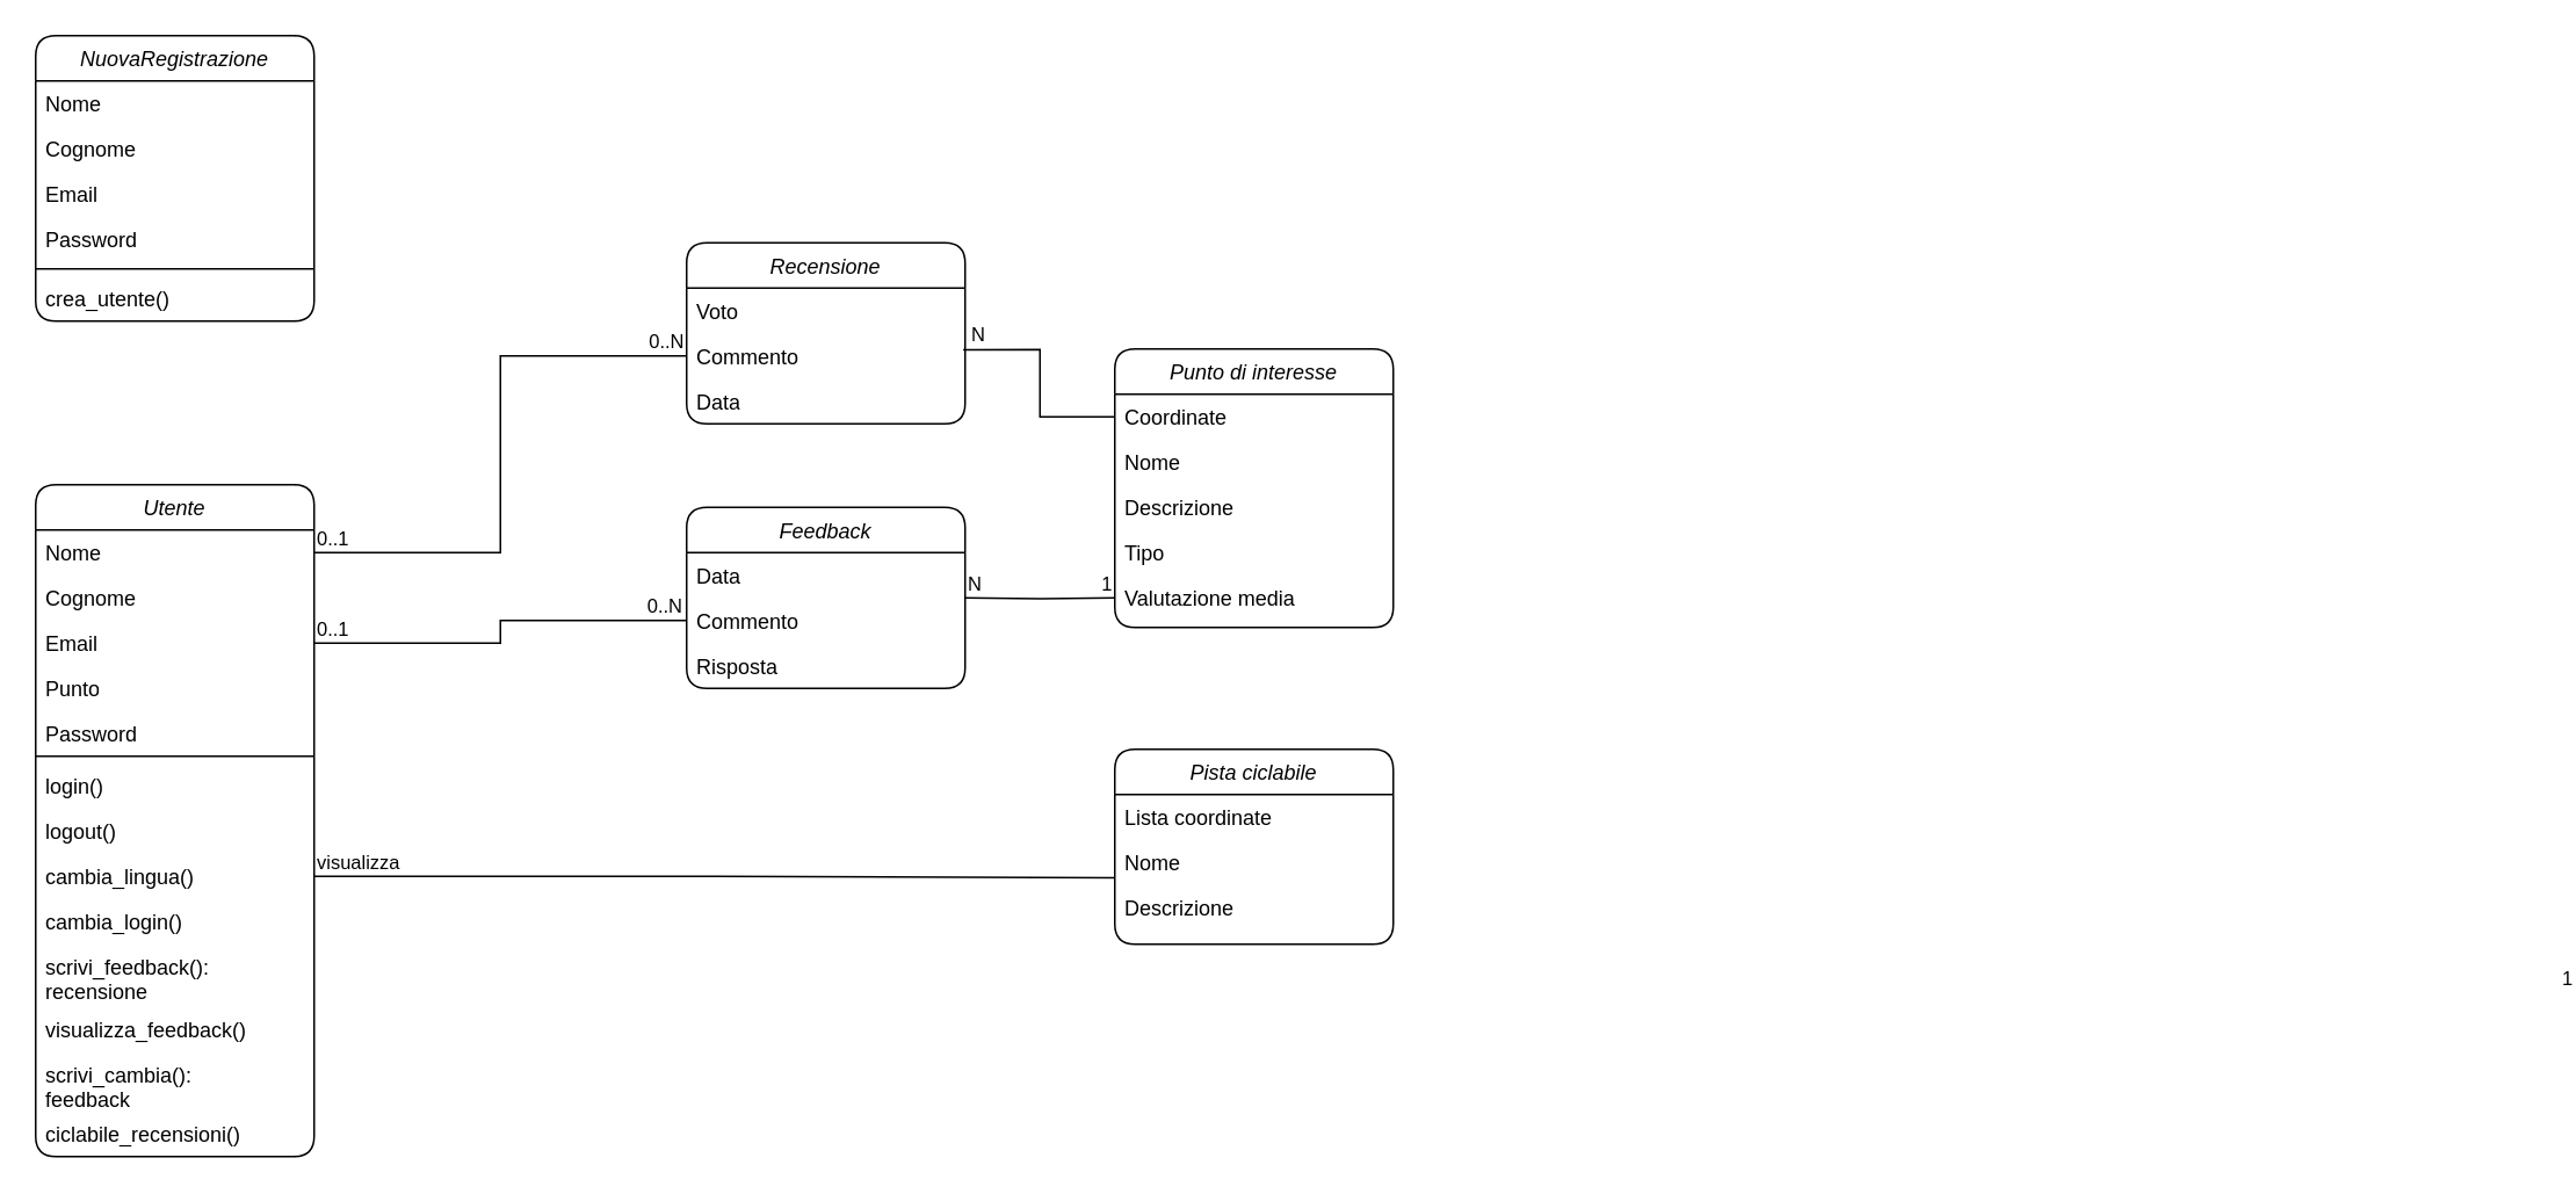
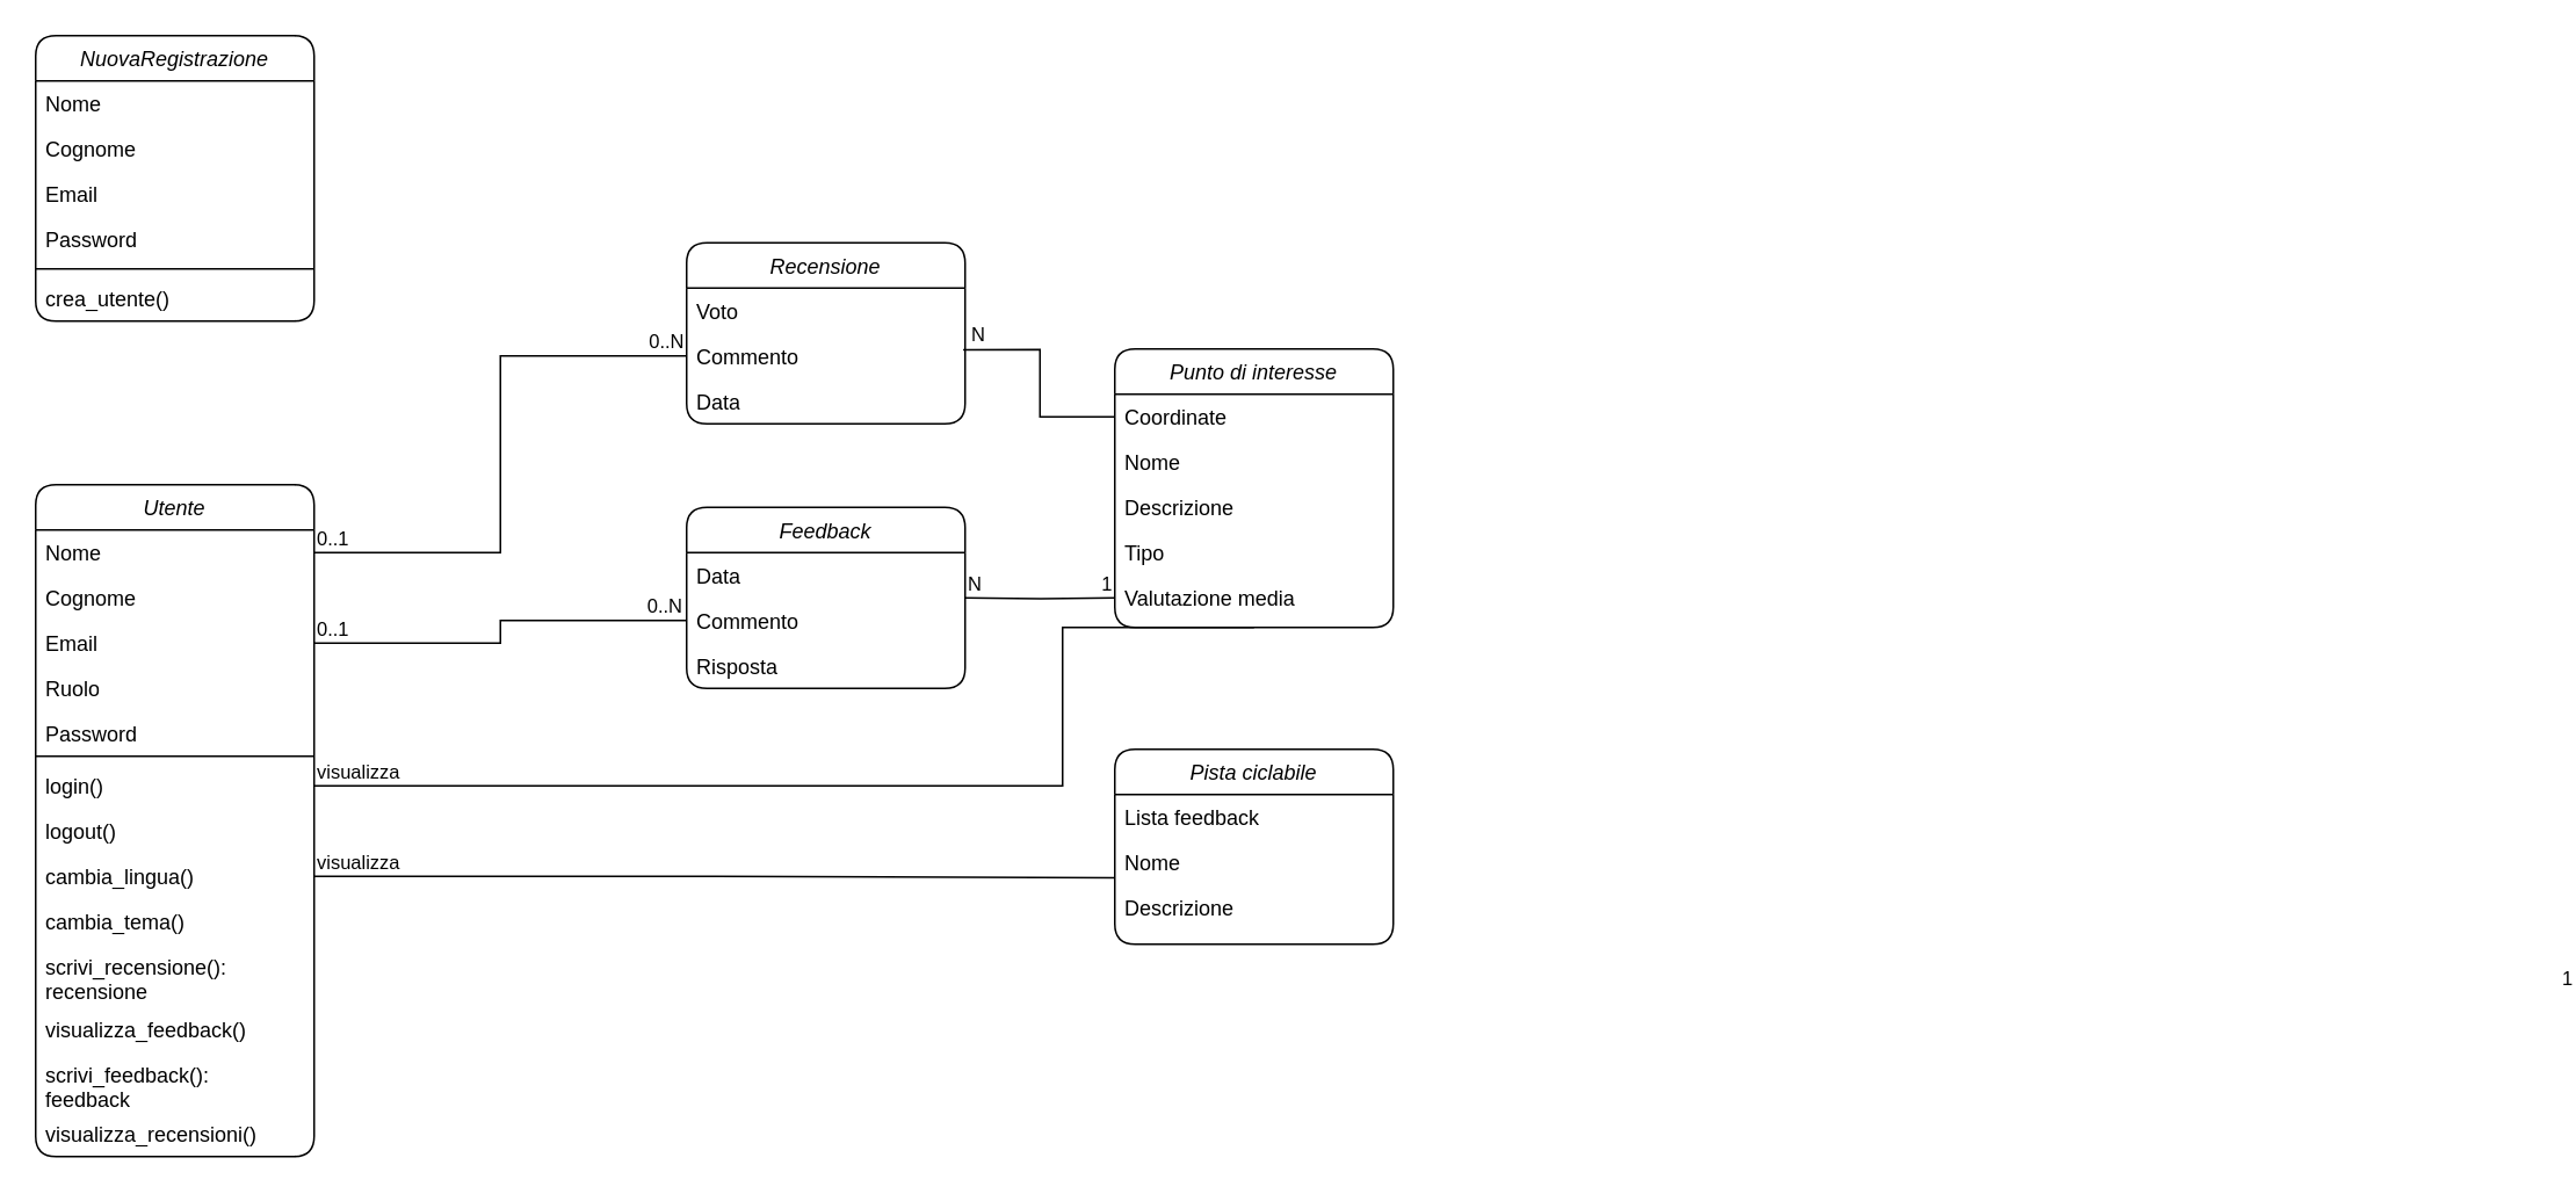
- <mxCell id="6" value="Punto" style="text;strokeColor=none;fillColor=none;align=left;verticalAlign=top;spacingLeft=4;spacingRight=4;overflow=hidden;rotatable=0;points=[[0,0.5],[1,0.5]];portConstraint=eastwest;whiteSpace=wrap;html=1;" vertex="1" parent="2"><mxGeometry y="104" width="160" height="26" as="geometry" /></mxCell>
+ <mxCell id="6" value="Ruolo" style="text;strokeColor=none;fillColor=none;align=left;verticalAlign=top;spacingLeft=4;spacingRight=4;overflow=hidden;rotatable=0;points=[[0,0.5],[1,0.5]];portConstraint=eastwest;whiteSpace=wrap;html=1;" vertex="1" parent="2"><mxGeometry y="104" width="160" height="26" as="geometry" /></mxCell>
+ <mxCell id="54" value="" style="endArrow=none;html=1;edgeStyle=orthogonalEdgeStyle;rounded=0;exitX=1;exitY=0.5;exitDx=0;exitDy=0;entryX=0.5;entryY=1;entryDx=0;entryDy=0;" edge="1" parent="1" source="9" target="24"><mxGeometry relative="1" as="geometry"><mxPoint x="240" y="470" as="sourcePoint" /><mxPoint x="400" y="470" as="targetPoint" /><Array as="points"><mxPoint x="610" y="451" /><mxPoint x="610" y="360" /></Array></mxGeometry></mxCell>
+ <mxCell id="55" value="visualizza" style="edgeLabel;resizable=0;html=1;align=left;verticalAlign=bottom;" connectable="0" vertex="1" parent="54"><mxGeometry x="-1" relative="1" as="geometry" /></mxCell>
- <mxCell id="51" value="Lista coordinate" style="text;align=left;verticalAlign=top;spacingLeft=4;spacingRight=4;overflow=hidden;rotatable=0;points=[[0,0.5],[1,0.5]];portConstraint=eastwest;" vertex="1" parent="50"><mxGeometry y="26" width="160" height="26" as="geometry" /></mxCell>
+ <mxCell id="51" value="Lista feedback" style="text;align=left;verticalAlign=top;spacingLeft=4;spacingRight=4;overflow=hidden;rotatable=0;points=[[0,0.5],[1,0.5]];portConstraint=eastwest;" vertex="1" parent="50"><mxGeometry y="26" width="160" height="26" as="geometry" /></mxCell>
- <mxCell id="12" value="cambia_login()" style="text;strokeColor=none;fillColor=none;align=left;verticalAlign=top;spacingLeft=4;spacingRight=4;overflow=hidden;rotatable=0;points=[[0,0.5],[1,0.5]];portConstraint=eastwest;whiteSpace=wrap;html=1;" vertex="1" parent="2"><mxGeometry y="238" width="160" height="26" as="geometry" /></mxCell>
+ <mxCell id="12" value="cambia_tema()" style="text;strokeColor=none;fillColor=none;align=left;verticalAlign=top;spacingLeft=4;spacingRight=4;overflow=hidden;rotatable=0;points=[[0,0.5],[1,0.5]];portConstraint=eastwest;whiteSpace=wrap;html=1;" vertex="1" parent="2"><mxGeometry y="238" width="160" height="26" as="geometry" /></mxCell>
- <mxCell id="13" value="scrivi_feedback():&lt;div&gt;recensione&lt;/div&gt;" style="text;strokeColor=none;fillColor=none;align=left;verticalAlign=top;spacingLeft=4;spacingRight=4;overflow=hidden;rotatable=0;points=[[0,0.5],[1,0.5]];portConstraint=eastwest;whiteSpace=wrap;html=1;" vertex="1" parent="2"><mxGeometry y="264" width="160" height="36" as="geometry" /></mxCell>
+ <mxCell id="13" value="scrivi_recensione():&lt;div&gt;recensione&lt;/div&gt;" style="text;strokeColor=none;fillColor=none;align=left;verticalAlign=top;spacingLeft=4;spacingRight=4;overflow=hidden;rotatable=0;points=[[0,0.5],[1,0.5]];portConstraint=eastwest;whiteSpace=wrap;html=1;" vertex="1" parent="2"><mxGeometry y="264" width="160" height="36" as="geometry" /></mxCell>
- <mxCell id="15" value="scrivi_cambia():&lt;div&gt;feedback&lt;/div&gt;" style="text;strokeColor=none;fillColor=none;align=left;verticalAlign=top;spacingLeft=4;spacingRight=4;overflow=hidden;rotatable=0;points=[[0,0.5],[1,0.5]];portConstraint=eastwest;whiteSpace=wrap;html=1;" vertex="1" parent="2"><mxGeometry y="326" width="160" height="34" as="geometry" /></mxCell>
+ <mxCell id="15" value="scrivi_feedback():&lt;div&gt;feedback&lt;/div&gt;" style="text;strokeColor=none;fillColor=none;align=left;verticalAlign=top;spacingLeft=4;spacingRight=4;overflow=hidden;rotatable=0;points=[[0,0.5],[1,0.5]];portConstraint=eastwest;whiteSpace=wrap;html=1;" vertex="1" parent="2"><mxGeometry y="326" width="160" height="34" as="geometry" /></mxCell>
- <mxCell id="16" value="ciclabile_recensioni()" style="text;strokeColor=none;fillColor=none;align=left;verticalAlign=top;spacingLeft=4;spacingRight=4;overflow=hidden;rotatable=0;points=[[0,0.5],[1,0.5]];portConstraint=eastwest;whiteSpace=wrap;html=1;" vertex="1" parent="2"><mxGeometry y="360" width="160" height="26" as="geometry" /></mxCell>
+ <mxCell id="16" value="visualizza_recensioni()" style="text;strokeColor=none;fillColor=none;align=left;verticalAlign=top;spacingLeft=4;spacingRight=4;overflow=hidden;rotatable=0;points=[[0,0.5],[1,0.5]];portConstraint=eastwest;whiteSpace=wrap;html=1;" vertex="1" parent="2"><mxGeometry y="360" width="160" height="26" as="geometry" /></mxCell>
